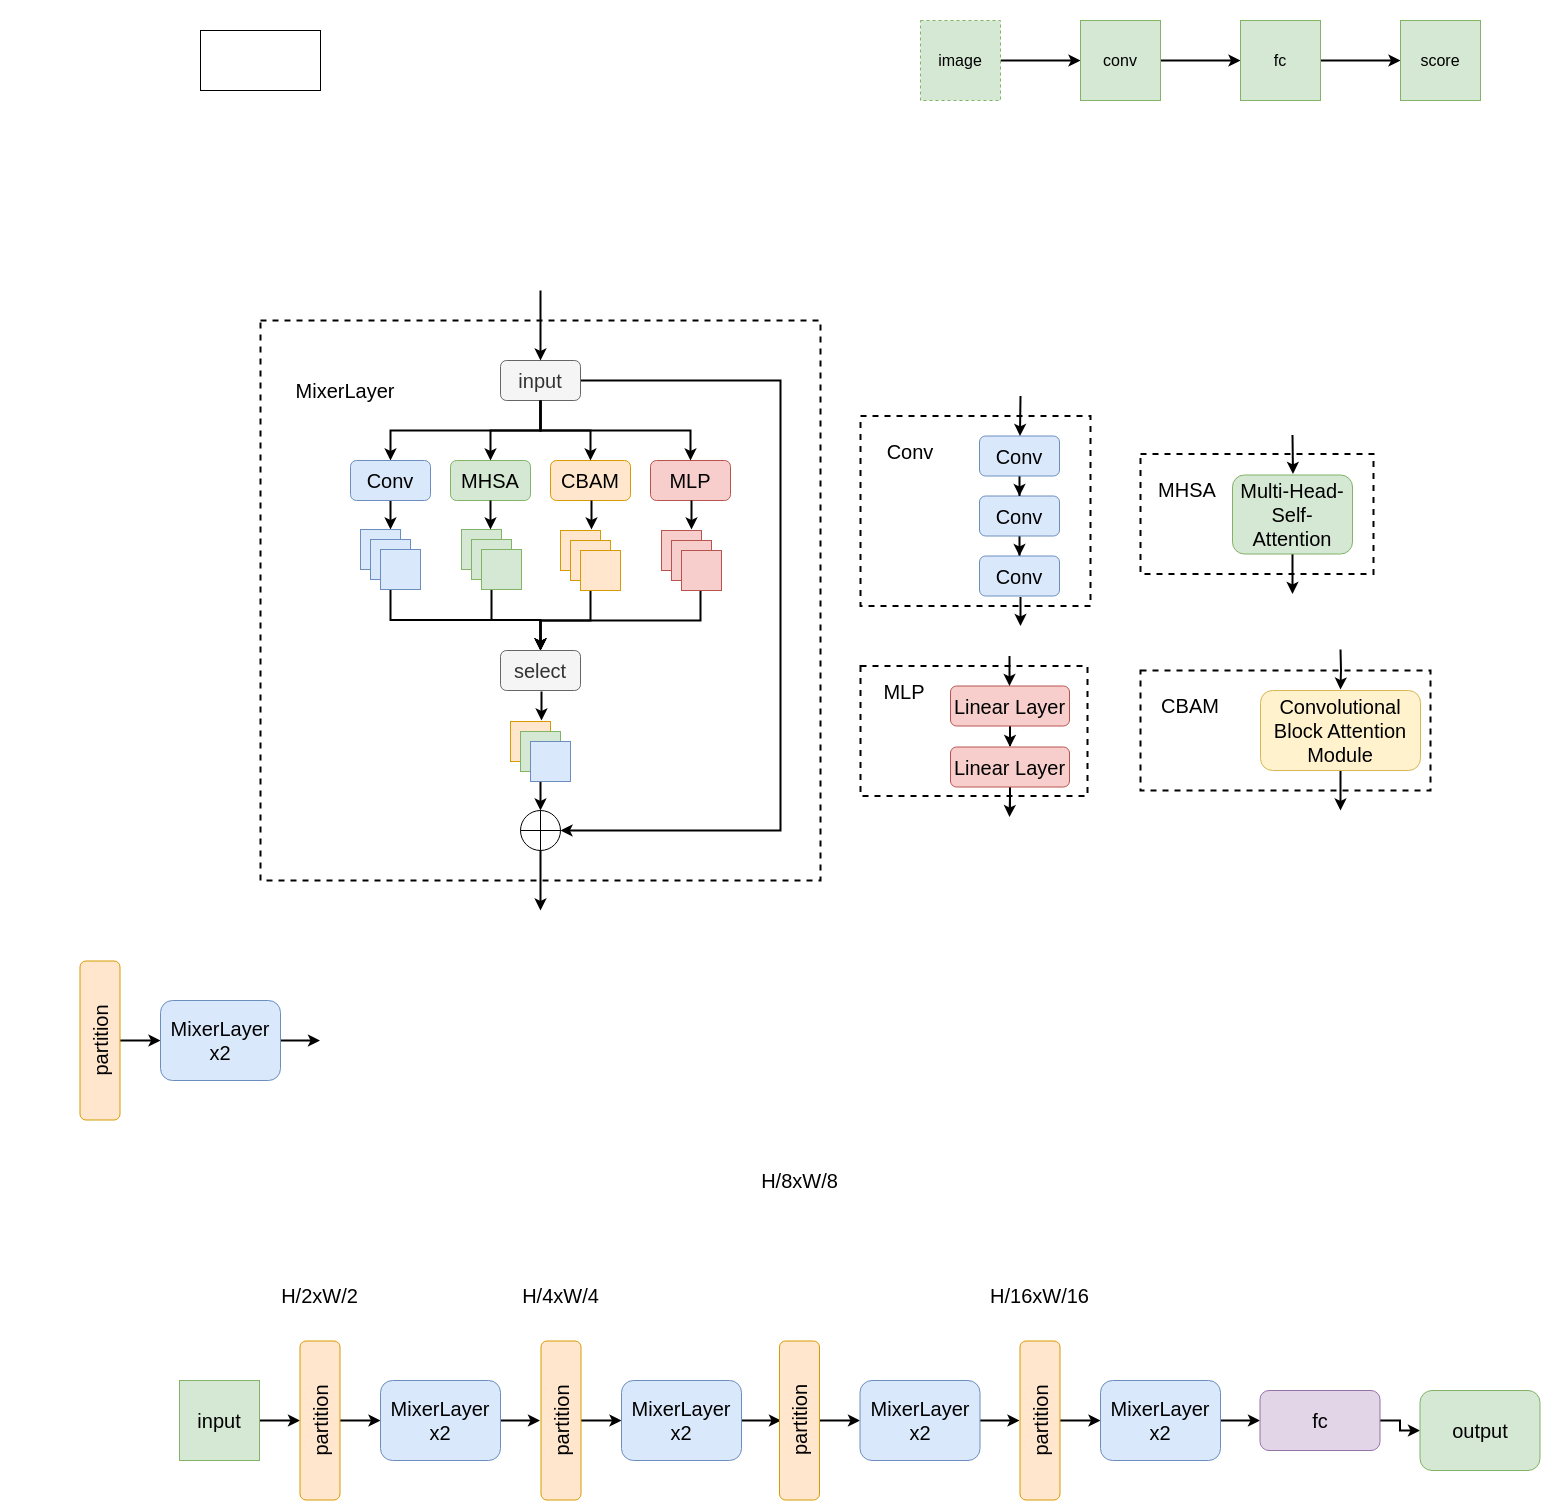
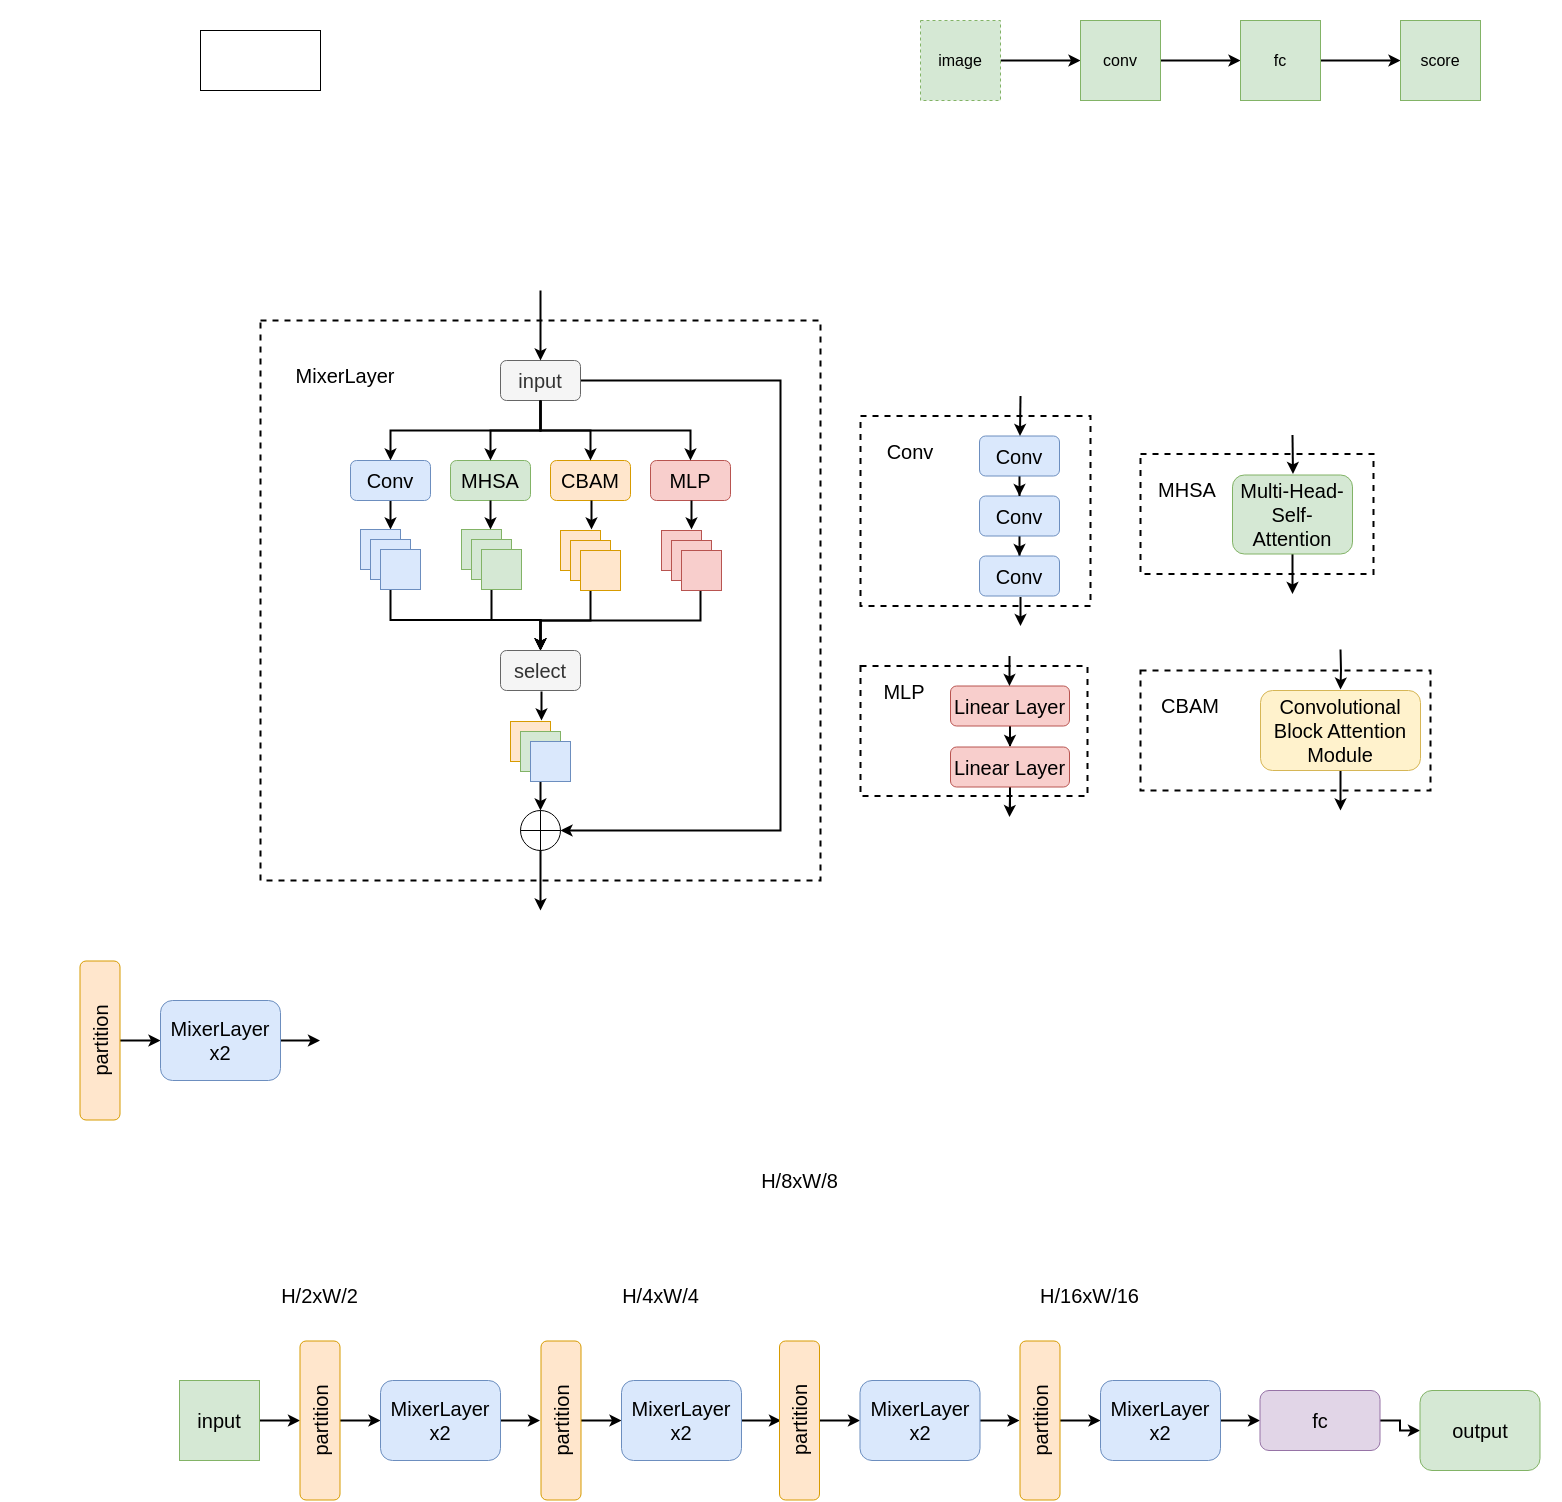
- <mxCell id="81" value="MixerLayer" style="text;html=1;align=center;verticalAlign=middle;whiteSpace=wrap;rounded=0;fontSize=20;" vertex="1" parent="1"><mxGeometry x="280" y="375" width="130" height="30" as="geometry" /></mxCell>
+ <mxCell id="81" value="MixerLayer" style="text;html=1;align=center;verticalAlign=middle;whiteSpace=wrap;rounded=0;fontSize=20;" vertex="1" parent="1"><mxGeometry x="280" y="360" width="130" height="30" as="geometry" /></mxCell>
- <mxCell id="109" value="H/4xW/4" style="text;html=1;align=center;verticalAlign=middle;whiteSpace=wrap;rounded=0;fontSize=20;" vertex="1" parent="1"><mxGeometry x="515.25" y="1280" width="90.5" height="30" as="geometry" /></mxCell>
+ <mxCell id="109" value="H/4xW/4" style="text;html=1;align=center;verticalAlign=middle;whiteSpace=wrap;rounded=0;fontSize=20;" vertex="1" parent="1"><mxGeometry x="615.25" y="1280" width="90.5" height="30" as="geometry" /></mxCell>
- <mxCell id="111" value="H/16xW/16" style="text;html=1;align=center;verticalAlign=middle;whiteSpace=wrap;rounded=0;fontSize=20;" vertex="1" parent="1"><mxGeometry x="994.25" y="1280" width="90.5" height="30" as="geometry" /></mxCell>
+ <mxCell id="111" value="H/16xW/16" style="text;html=1;align=center;verticalAlign=middle;whiteSpace=wrap;rounded=0;fontSize=20;" vertex="1" parent="1"><mxGeometry x="1044.25" y="1280" width="90.5" height="30" as="geometry" /></mxCell>
